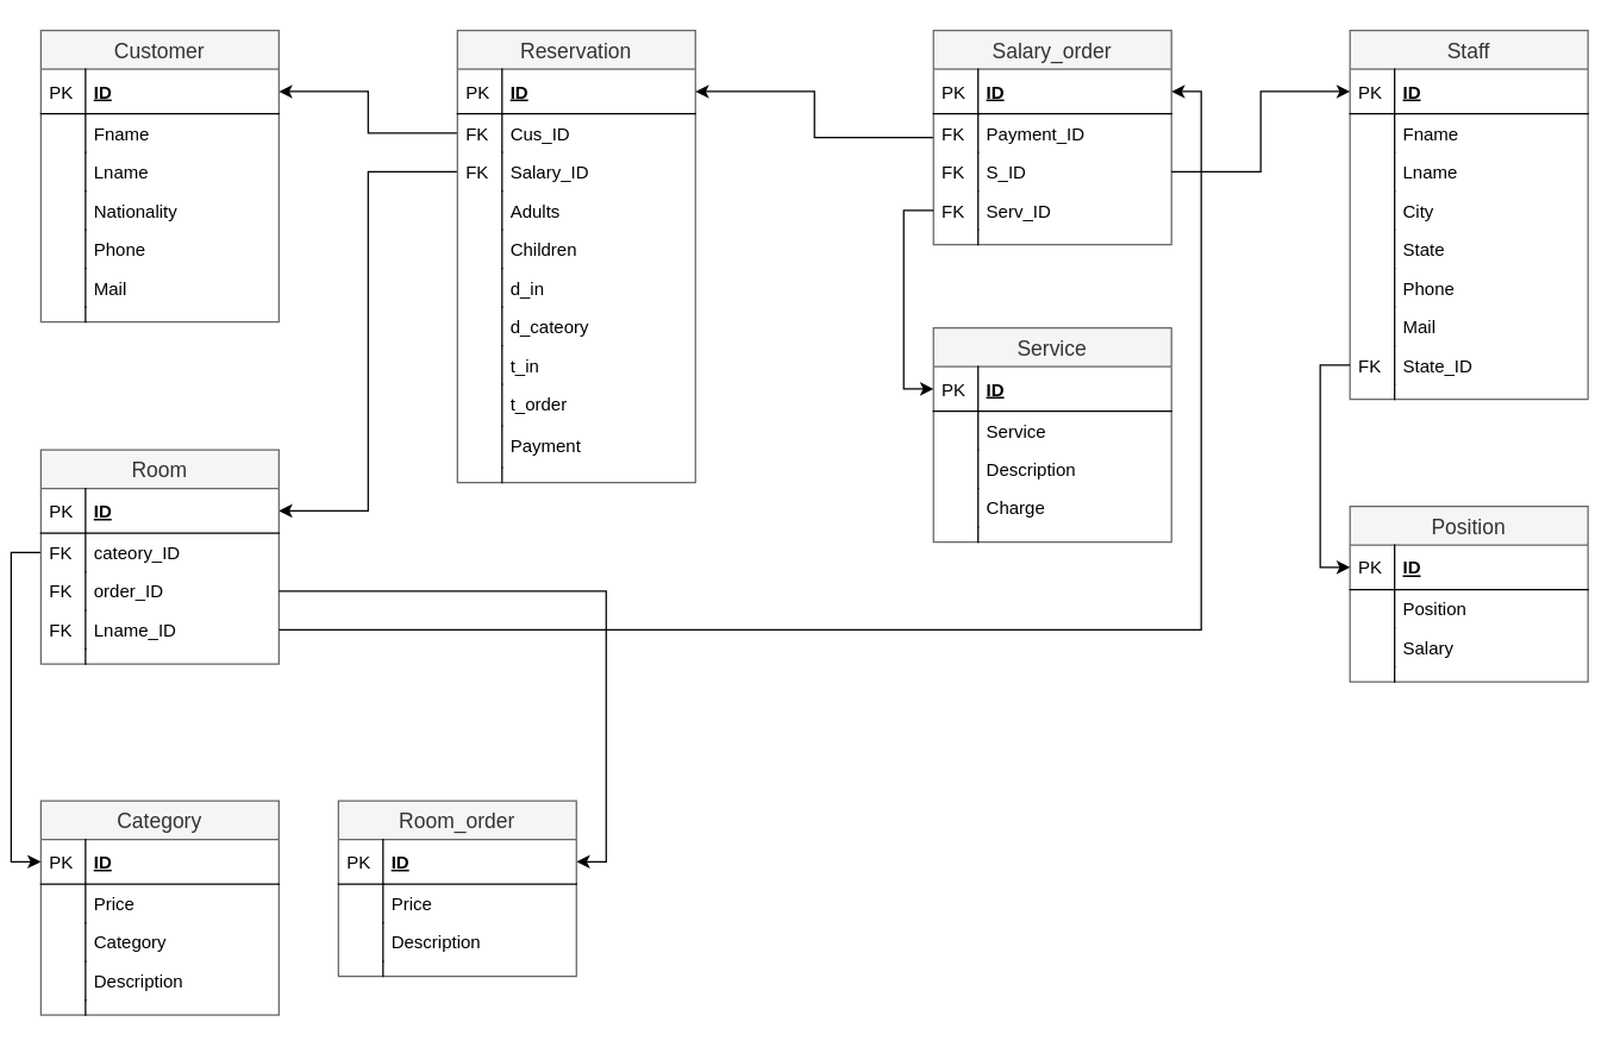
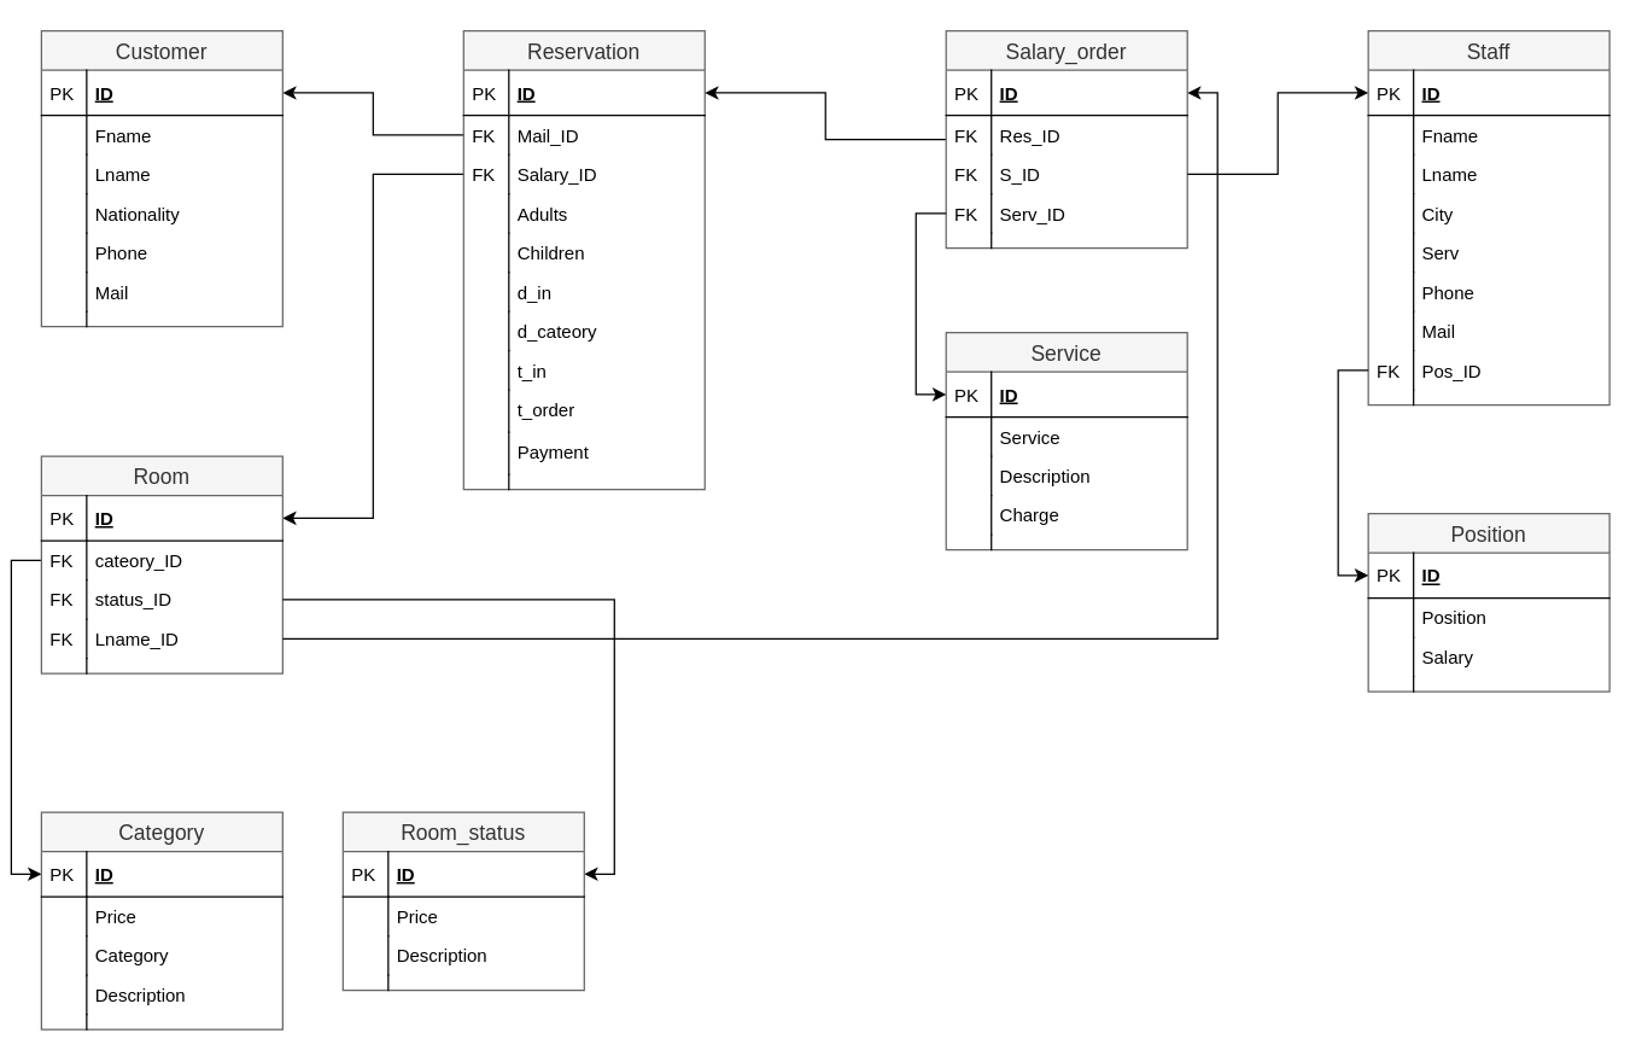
- <mxCell id="20" value="Cus_ID" style="shape=partialRectangle;top=0;left=0;right=0;bottom=0;align=left;verticalAlign=top;fillColor=none;spacingLeft=34;spacingRight=4;overflow=hidden;rotatable=0;points=[[0,0.5],[1,0.5]];portConstraint=eastwest;dropTarget=0;fontSize=12;" vertex="1" parent="17"><mxGeometry y="56" width="160" height="26" as="geometry" /></mxCell>
+ <mxCell id="20" value="Mail_ID" style="shape=partialRectangle;top=0;left=0;right=0;bottom=0;align=left;verticalAlign=top;fillColor=none;spacingLeft=34;spacingRight=4;overflow=hidden;rotatable=0;points=[[0,0.5],[1,0.5]];portConstraint=eastwest;dropTarget=0;fontSize=12;" vertex="1" parent="17"><mxGeometry y="56" width="160" height="26" as="geometry" /></mxCell>
- <mxCell id="79" value="Payment_ID" style="shape=partialRectangle;top=0;left=0;right=0;bottom=0;align=left;verticalAlign=top;fillColor=none;spacingLeft=34;spacingRight=4;overflow=hidden;rotatable=0;points=[[0,0.5],[1,0.5]];portConstraint=eastwest;dropTarget=0;fontSize=12;" vertex="1" parent="76"><mxGeometry y="56" width="160" height="26" as="geometry" /></mxCell>
+ <mxCell id="79" value="Res_ID" style="shape=partialRectangle;top=0;left=0;right=0;bottom=0;align=left;verticalAlign=top;fillColor=none;spacingLeft=34;spacingRight=4;overflow=hidden;rotatable=0;points=[[0,0.5],[1,0.5]];portConstraint=eastwest;dropTarget=0;fontSize=12;" vertex="1" parent="76"><mxGeometry y="56" width="160" height="26" as="geometry" /></mxCell>
- <mxCell id="109" value="State" style="shape=partialRectangle;top=0;left=0;right=0;bottom=0;align=left;verticalAlign=top;fillColor=none;spacingLeft=34;spacingRight=4;overflow=hidden;rotatable=0;points=[[0,0.5],[1,0.5]];portConstraint=eastwest;dropTarget=0;fontSize=12;" vertex="1" parent="100"><mxGeometry y="134" width="160" height="26" as="geometry" /></mxCell>
+ <mxCell id="109" value="Serv" style="shape=partialRectangle;top=0;left=0;right=0;bottom=0;align=left;verticalAlign=top;fillColor=none;spacingLeft=34;spacingRight=4;overflow=hidden;rotatable=0;points=[[0,0.5],[1,0.5]];portConstraint=eastwest;dropTarget=0;fontSize=12;" vertex="1" parent="100"><mxGeometry y="134" width="160" height="26" as="geometry" /></mxCell>
- <mxCell id="115" value="State_ID" style="shape=partialRectangle;top=0;left=0;right=0;bottom=0;align=left;verticalAlign=top;fillColor=none;spacingLeft=34;spacingRight=4;overflow=hidden;rotatable=0;points=[[0,0.5],[1,0.5]];portConstraint=eastwest;dropTarget=0;fontSize=12;" vertex="1" parent="100"><mxGeometry y="212" width="160" height="26" as="geometry" /></mxCell>
+ <mxCell id="115" value="Pos_ID" style="shape=partialRectangle;top=0;left=0;right=0;bottom=0;align=left;verticalAlign=top;fillColor=none;spacingLeft=34;spacingRight=4;overflow=hidden;rotatable=0;points=[[0,0.5],[1,0.5]];portConstraint=eastwest;dropTarget=0;fontSize=12;" vertex="1" parent="100"><mxGeometry y="212" width="160" height="26" as="geometry" /></mxCell>
- <mxCell id="10" value="order_ID" style="shape=partialRectangle;top=0;left=0;right=0;bottom=0;align=left;verticalAlign=top;fillColor=none;spacingLeft=34;spacingRight=4;overflow=hidden;rotatable=0;points=[[0,0.5],[1,0.5]];portConstraint=eastwest;dropTarget=0;fontSize=12;" vertex="1" parent="5"><mxGeometry y="82" width="160" height="26" as="geometry" /></mxCell>
+ <mxCell id="10" value="status_ID" style="shape=partialRectangle;top=0;left=0;right=0;bottom=0;align=left;verticalAlign=top;fillColor=none;spacingLeft=34;spacingRight=4;overflow=hidden;rotatable=0;points=[[0,0.5],[1,0.5]];portConstraint=eastwest;dropTarget=0;fontSize=12;" vertex="1" parent="5"><mxGeometry y="82" width="160" height="26" as="geometry" /></mxCell>
- <mxCell id="55" value="Room_order" style="swimlane;fontStyle=0;childLayout=stackLayout;horizontal=1;startSize=26;horizontalStack=0;resizeParent=1;resizeParentMax=0;resizeLast=0;collapsible=1;marginBottom=0;align=center;fontSize=14;fillColor=#f5f5f5;strokeColor=#666666;fontColor=#333333;" vertex="1" parent="1"><mxGeometry x="220" y="538" width="160" height="118" as="geometry" /></mxCell>
+ <mxCell id="55" value="Room_status" style="swimlane;fontStyle=0;childLayout=stackLayout;horizontal=1;startSize=26;horizontalStack=0;resizeParent=1;resizeParentMax=0;resizeLast=0;collapsible=1;marginBottom=0;align=center;fontSize=14;fillColor=#f5f5f5;strokeColor=#666666;fontColor=#333333;" vertex="1" parent="1"><mxGeometry x="220" y="538" width="160" height="118" as="geometry" /></mxCell>
